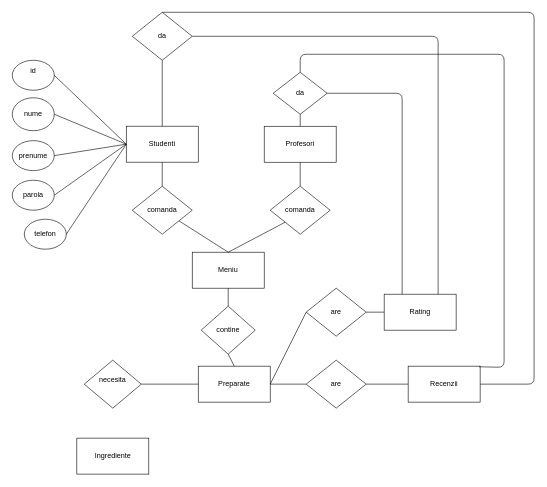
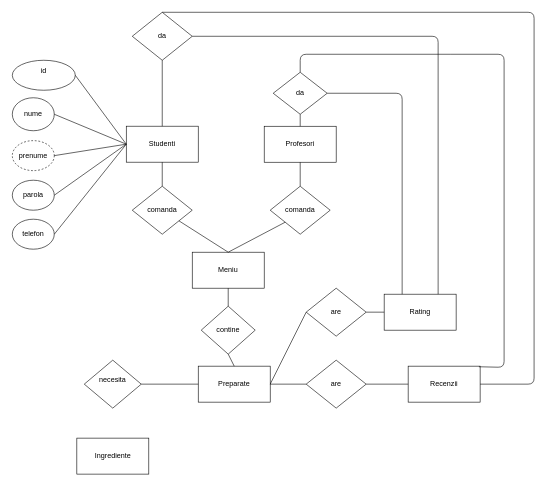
- <mxCell id="34" value="id&lt;br&gt;&lt;br&gt;" style="ellipse;whiteSpace=wrap;html=1;" vertex="1" parent="1"><mxGeometry x="20" y="100" width="70" height="50" as="geometry" /></mxCell>
+ <mxCell id="34" value="id&lt;br&gt;&lt;br&gt;" style="ellipse;whiteSpace=wrap;html=1;" vertex="1" parent="1"><mxGeometry x="20" y="100" width="105" height="50" as="geometry" /></mxCell>
- <mxCell id="36" value="prenume&lt;br&gt;" style="ellipse;whiteSpace=wrap;html=1;" vertex="1" parent="1"><mxGeometry x="20" y="234" width="70" height="50" as="geometry" /></mxCell>
+ <mxCell id="36" value="prenume&lt;br&gt;" style="ellipse;whiteSpace=wrap;html=1;dashed=1;" vertex="1" parent="1"><mxGeometry x="20" y="234" width="70" height="50" as="geometry" /></mxCell>
- <mxCell id="38" value="telefon&lt;br&gt;" style="ellipse;whiteSpace=wrap;html=1;" vertex="1" parent="1"><mxGeometry x="40" y="365" width="70" height="50" as="geometry" /></mxCell>
+ <mxCell id="38" value="telefon&lt;br&gt;" style="ellipse;whiteSpace=wrap;html=1;" vertex="1" parent="1"><mxGeometry x="20" y="365" width="70" height="50" as="geometry" /></mxCell>
